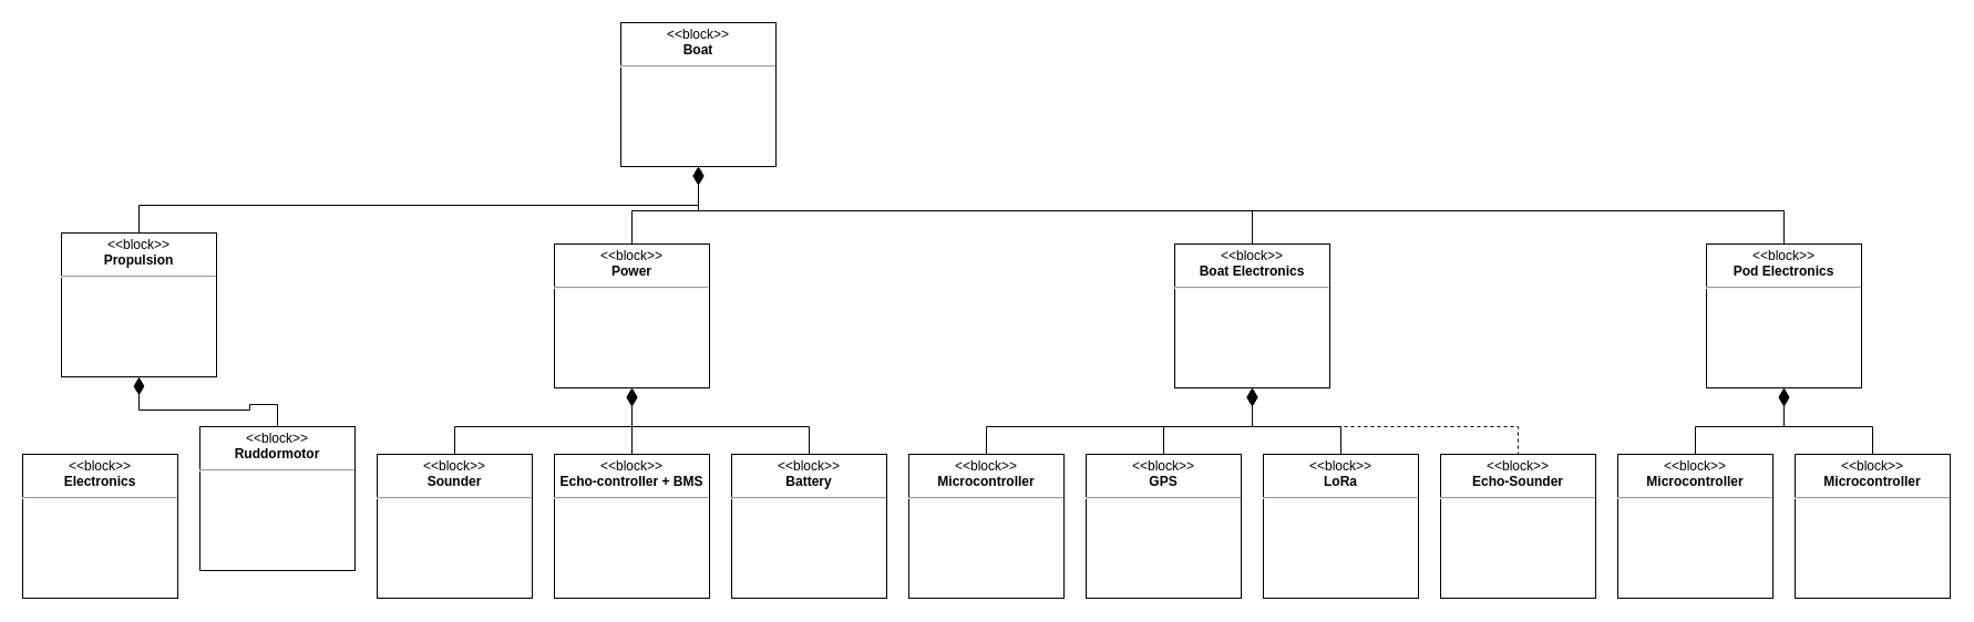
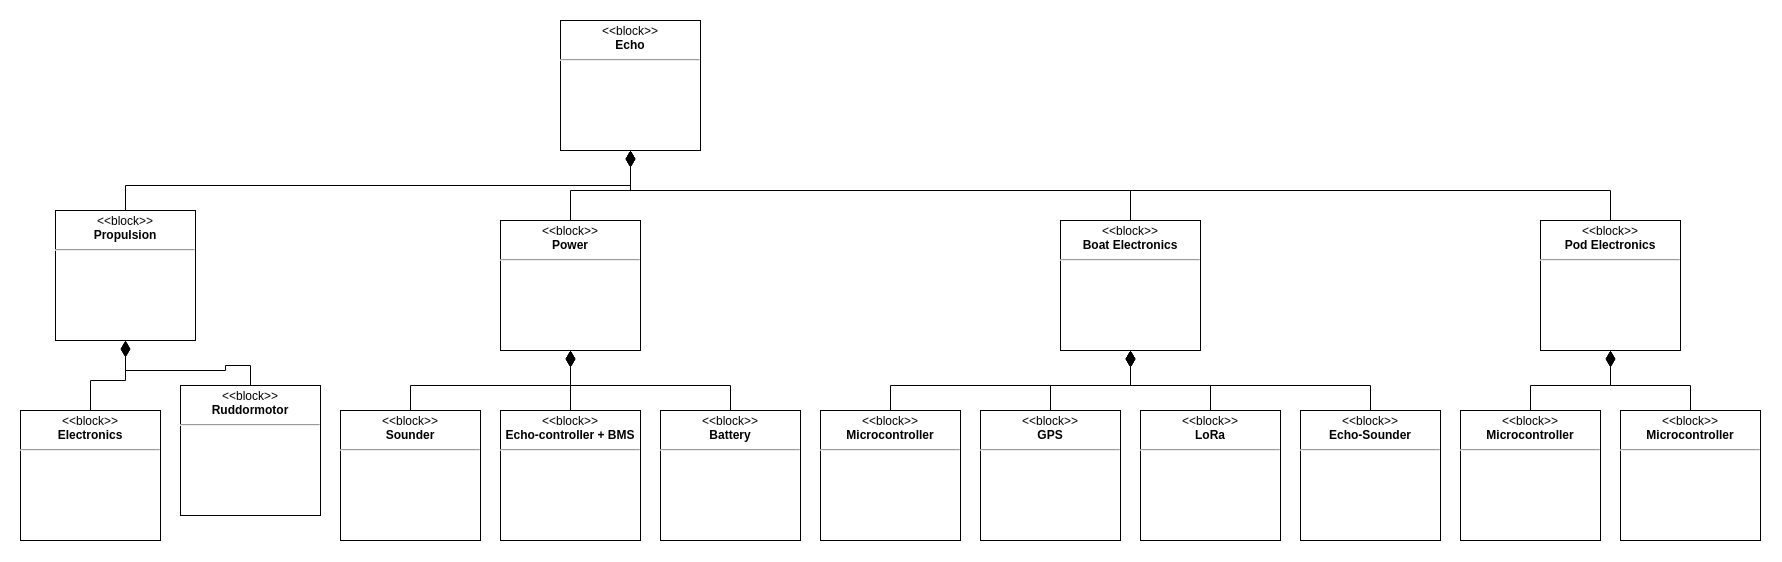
- <mxCell id="6" value="&lt;p style=&quot;margin: 0px ; margin-top: 4px ; text-align: center&quot;&gt;&amp;lt;&amp;lt;block&amp;gt;&amp;gt;&lt;br&gt;&lt;b&gt;Boat&lt;/b&gt;&lt;/p&gt;&lt;hr&gt;&lt;p style=&quot;margin: 0px ; margin-left: 8px ; text-align: center&quot;&gt;&lt;br&gt;&lt;/p&gt;" style="shape=rect;html=1;overflow=fill;whiteSpace=wrap;" vertex="1" parent="1"><mxGeometry x="560" y="20" width="140" height="130" as="geometry" /></mxCell>
+ <mxCell id="6" value="&lt;p style=&quot;margin: 0px ; margin-top: 4px ; text-align: center&quot;&gt;&amp;lt;&amp;lt;block&amp;gt;&amp;gt;&lt;br&gt;&lt;b&gt;Echo&lt;/b&gt;&lt;/p&gt;&lt;hr&gt;&lt;p style=&quot;margin: 0px ; margin-left: 8px ; text-align: center&quot;&gt;&lt;br&gt;&lt;/p&gt;" style="shape=rect;html=1;overflow=fill;whiteSpace=wrap;" vertex="1" parent="1"><mxGeometry x="560" y="20" width="140" height="130" as="geometry" /></mxCell>
+ <mxCell id="7" style="edgeStyle=orthogonalEdgeStyle;rounded=0;orthogonalLoop=1;jettySize=auto;html=1;exitX=0.5;exitY=1;exitDx=0;exitDy=0;entryX=0.5;entryY=0;entryDx=0;entryDy=0;startArrow=diamondThin;startFill=1;endArrow=none;endFill=0;startSize=14;endSize=14;strokeWidth=1;" edge="1" parent="1" source="9" target="13"><mxGeometry relative="1" as="geometry" /></mxCell>
- <mxCell id="18" style="edgeStyle=orthogonalEdgeStyle;rounded=0;orthogonalLoop=1;jettySize=auto;html=1;exitX=0.5;exitY=1;exitDx=0;exitDy=0;entryX=0.5;entryY=0;entryDx=0;entryDy=0;startArrow=diamondThin;startFill=1;endArrow=none;endFill=0;startSize=14;endSize=14;strokeWidth=1;dashed=1;" edge="1" parent="1" source="19" target="27"><mxGeometry relative="1" as="geometry" /></mxCell>
+ <mxCell id="18" style="edgeStyle=orthogonalEdgeStyle;rounded=0;orthogonalLoop=1;jettySize=auto;html=1;exitX=0.5;exitY=1;exitDx=0;exitDy=0;entryX=0.5;entryY=0;entryDx=0;entryDy=0;startArrow=diamondThin;startFill=1;endArrow=none;endFill=0;startSize=14;endSize=14;strokeWidth=1;" edge="1" parent="1" source="19" target="27"><mxGeometry relative="1" as="geometry" /></mxCell>
